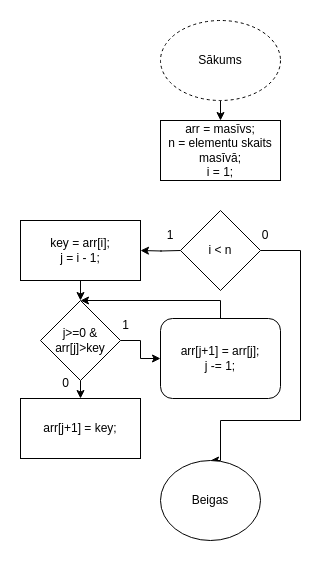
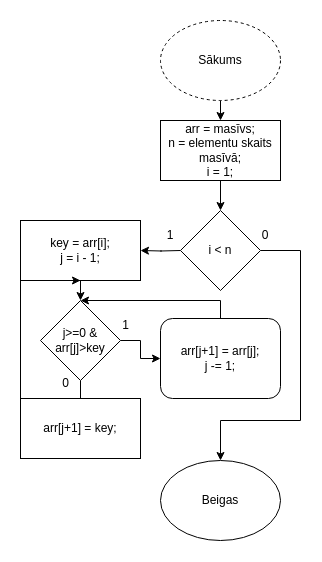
+ <mxCell id="4" style="edgeStyle=orthogonalEdgeStyle;rounded=0;orthogonalLoop=1;jettySize=auto;html=1;exitX=0.5;exitY=1;exitDx=0;exitDy=0;entryX=0.5;entryY=0;entryDx=0;entryDy=0;" edge="1" parent="1" source="5" target="8"><mxGeometry relative="1" as="geometry"><mxPoint x="220" y="200" as="targetPoint" /></mxGeometry></mxCell>
- <mxCell id="15" style="edgeStyle=orthogonalEdgeStyle;rounded=0;orthogonalLoop=1;jettySize=auto;html=1;exitX=0.5;exitY=1;exitDx=0;exitDy=0;entryX=0.5;entryY=0;entryDx=0;entryDy=0;" edge="1" parent="1" source="16" target="21"><mxGeometry relative="1" as="geometry" /></mxCell>
+ <mxCell id="15" style="edgeStyle=orthogonalEdgeStyle;rounded=0;orthogonalLoop=1;jettySize=auto;html=1;exitX=0.5;exitY=1;exitDx=0;exitDy=0;" edge="1" parent="1" source="16" target="13"><mxGeometry relative="1" as="geometry" /></mxCell>
- <mxCell id="9" value="&lt;div&gt;Beigas&lt;/div&gt;" style="ellipse;whiteSpace=wrap;html=1;" vertex="1" parent="1"><mxGeometry x="160" y="460" width="100" height="80" as="geometry" /></mxCell>
+ <mxCell id="9" value="&lt;div&gt;Beigas&lt;/div&gt;" style="ellipse;whiteSpace=wrap;html=1;" vertex="1" parent="1"><mxGeometry x="160" y="460" width="120" height="80" as="geometry" /></mxCell>
